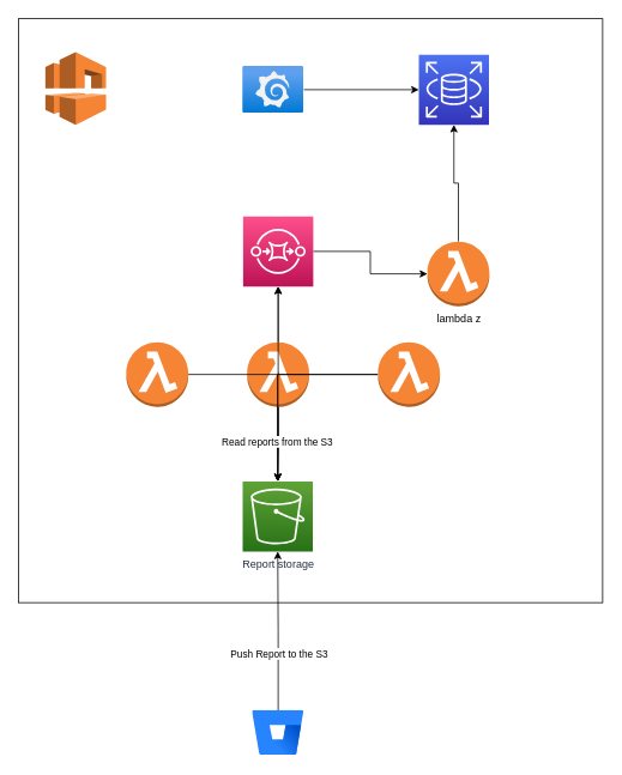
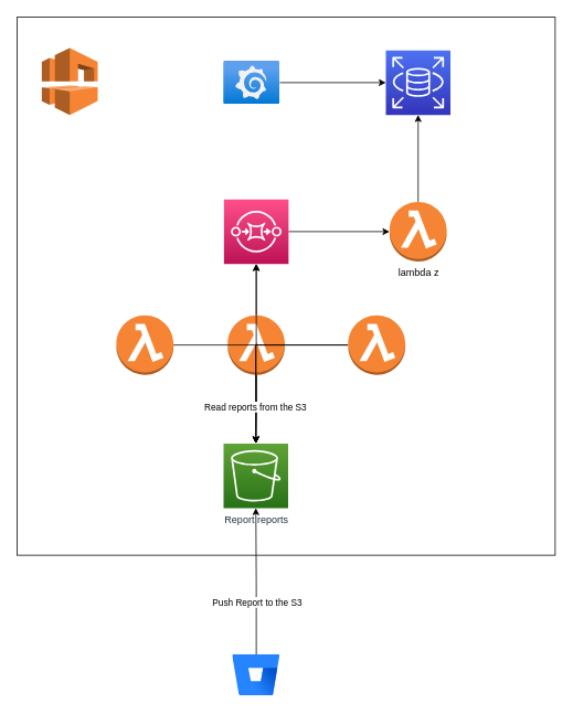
- <mxCell id="24" value="lambda z" style="outlineConnect=0;dashed=0;verticalLabelPosition=bottom;verticalAlign=top;align=center;html=1;shape=mxgraph.aws3.lambda_function;fillColor=#F58534;gradientColor=none;" vertex="1" parent="1"><mxGeometry x="475" y="268" width="69" height="72" as="geometry" /></mxCell>
+ <mxCell id="24" value="lambda z" style="outlineConnect=0;dashed=0;verticalLabelPosition=bottom;verticalAlign=top;align=center;html=1;shape=mxgraph.aws3.lambda_function;fillColor=#F58534;gradientColor=none;" vertex="1" parent="1"><mxGeometry x="470" y="243" width="69" height="72" as="geometry" /></mxCell>
- <mxCell id="3" value="Report storage" style="sketch=0;points=[[0,0,0],[0.25,0,0],[0.5,0,0],[0.75,0,0],[1,0,0],[0,1,0],[0.25,1,0],[0.5,1,0],[0.75,1,0],[1,1,0],[0,0.25,0],[0,0.5,0],[0,0.75,0],[1,0.25,0],[1,0.5,0],[1,0.75,0]];outlineConnect=0;fontColor=#232F3E;gradientColor=#60A337;gradientDirection=north;fillColor=#277116;strokeColor=#ffffff;dashed=0;verticalLabelPosition=bottom;verticalAlign=top;align=center;html=1;fontSize=12;fontStyle=0;aspect=fixed;shape=mxgraph.aws4.resourceIcon;resIcon=mxgraph.aws4.s3;" parent="1" vertex="1"><mxGeometry x="269.5" y="535" width="78" height="78" as="geometry" /></mxCell>
+ <mxCell id="3" value="Report reports" style="sketch=0;points=[[0,0,0],[0.25,0,0],[0.5,0,0],[0.75,0,0],[1,0,0],[0,1,0],[0.25,1,0],[0.5,1,0],[0.75,1,0],[1,1,0],[0,0.25,0],[0,0.5,0],[0,0.75,0],[1,0.25,0],[1,0.5,0],[1,0.75,0]];outlineConnect=0;fontColor=#232F3E;gradientColor=#60A337;gradientDirection=north;fillColor=#277116;strokeColor=#ffffff;dashed=0;verticalLabelPosition=bottom;verticalAlign=top;align=center;html=1;fontSize=12;fontStyle=0;aspect=fixed;shape=mxgraph.aws4.resourceIcon;resIcon=mxgraph.aws4.s3;" parent="1" vertex="1"><mxGeometry x="269.5" y="535" width="78" height="78" as="geometry" /></mxCell>
